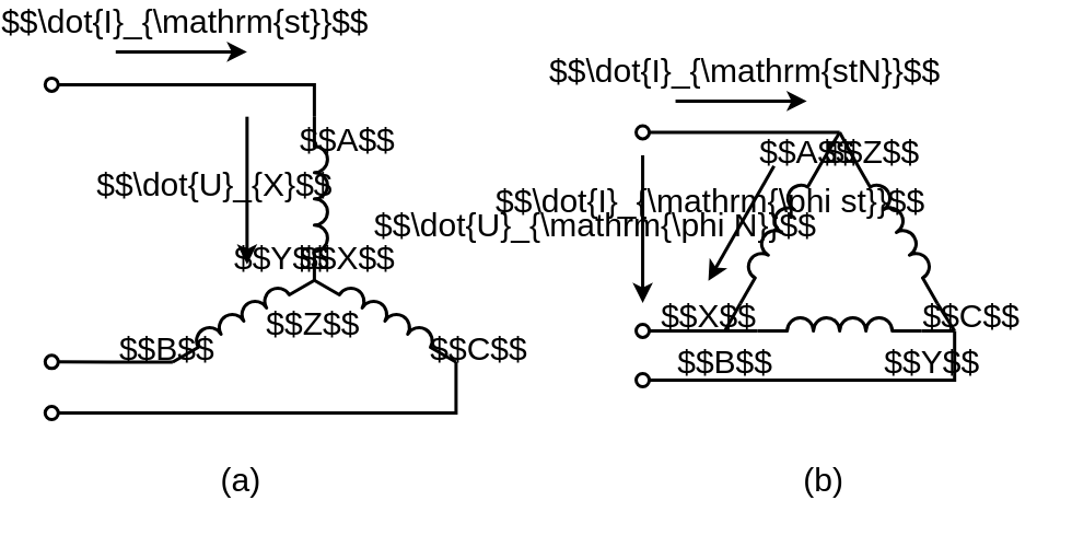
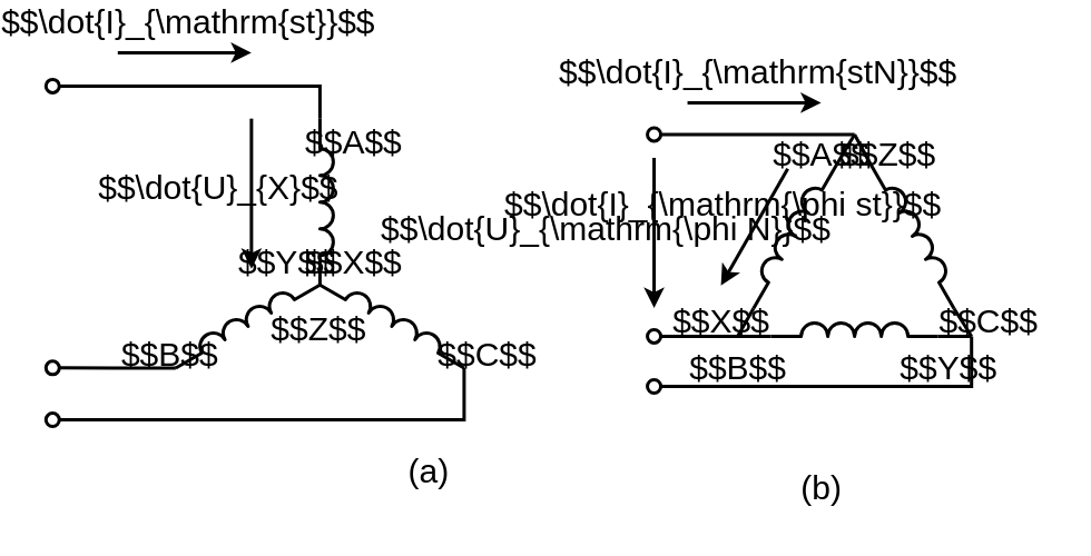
- <mxCell id="41" value="(a)" style="text;html=1;align=center;verticalAlign=middle;resizable=0;points=[];autosize=1;strokeColor=none;fillColor=none;fontSize=20;" vertex="1" parent="1"><mxGeometry x="110" y="260" width="50" height="40" as="geometry" /></mxCell>
+ <mxCell id="41" value="(a)" style="text;html=1;align=center;verticalAlign=middle;resizable=0;points=[];autosize=1;strokeColor=none;fillColor=none;fontSize=20;" vertex="1" parent="1"><mxGeometry x="220" y="250" width="50" height="40" as="geometry" /></mxCell>
- <mxCell id="42" value="(b)" style="text;html=1;align=center;verticalAlign=middle;resizable=0;points=[];autosize=1;strokeColor=none;fillColor=none;fontSize=20;" vertex="1" parent="1"><mxGeometry x="465" y="260" width="50" height="40" as="geometry" /></mxCell>
+ <mxCell id="42" value="(b)" style="text;html=1;align=center;verticalAlign=middle;resizable=0;points=[];autosize=1;strokeColor=none;fillColor=none;fontSize=20;" vertex="1" parent="1"><mxGeometry x="455" y="260" width="50" height="40" as="geometry" /></mxCell>
